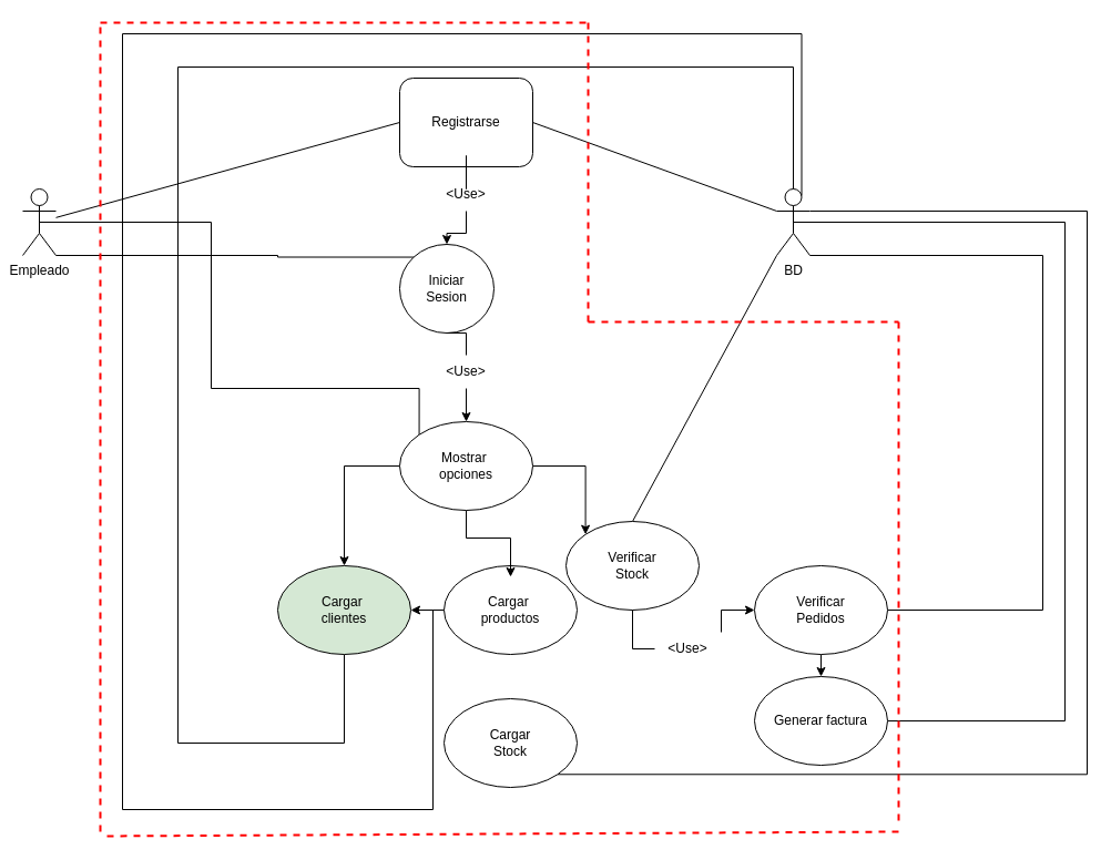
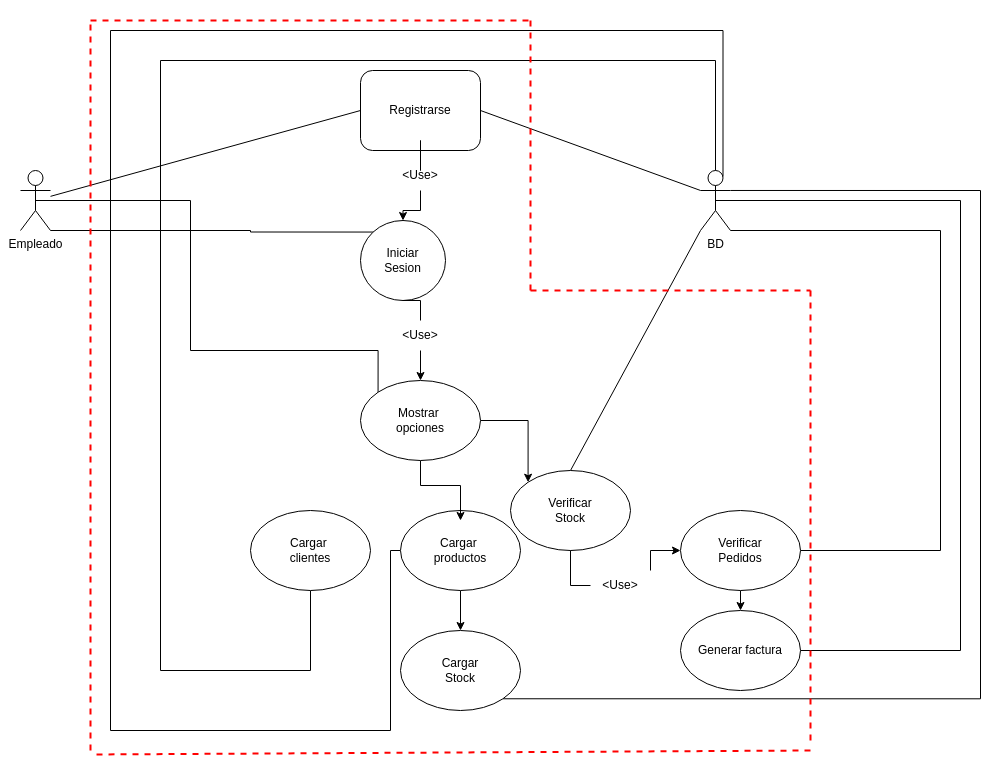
- <mxCell id="27" style="edgeStyle=orthogonalEdgeStyle;rounded=0;orthogonalLoop=1;jettySize=auto;html=1;entryX=0.5;entryY=0;entryDx=0;entryDy=0;exitX=0;exitY=0.5;exitDx=0;exitDy=0;" edge="1" parent="1" source="30" target="15"><mxGeometry relative="1" as="geometry" /></mxCell>
- <mxCell id="15" value="Cargar&amp;nbsp;&lt;br&gt;clientes" style="ellipse;whiteSpace=wrap;html=1;fillColor=#d5e8d4;" vertex="1" parent="1"><mxGeometry x="250" y="510" width="120" height="80" as="geometry" /></mxCell>
+ <mxCell id="15" value="Cargar&amp;nbsp;&lt;br&gt;clientes" style="ellipse;whiteSpace=wrap;html=1;" vertex="1" parent="1"><mxGeometry x="250" y="510" width="120" height="80" as="geometry" /></mxCell>
- <mxCell id="16" style="edgeStyle=orthogonalEdgeStyle;rounded=0;orthogonalLoop=1;jettySize=auto;html=1;" edge="1" parent="1" source="18" target="15"><mxGeometry relative="1" as="geometry" /></mxCell>
+ <mxCell id="16" style="edgeStyle=orthogonalEdgeStyle;rounded=0;orthogonalLoop=1;jettySize=auto;html=1;entryX=0.5;entryY=0;entryDx=0;entryDy=0;" edge="1" parent="1" source="18" target="26"><mxGeometry relative="1" as="geometry" /></mxCell>
